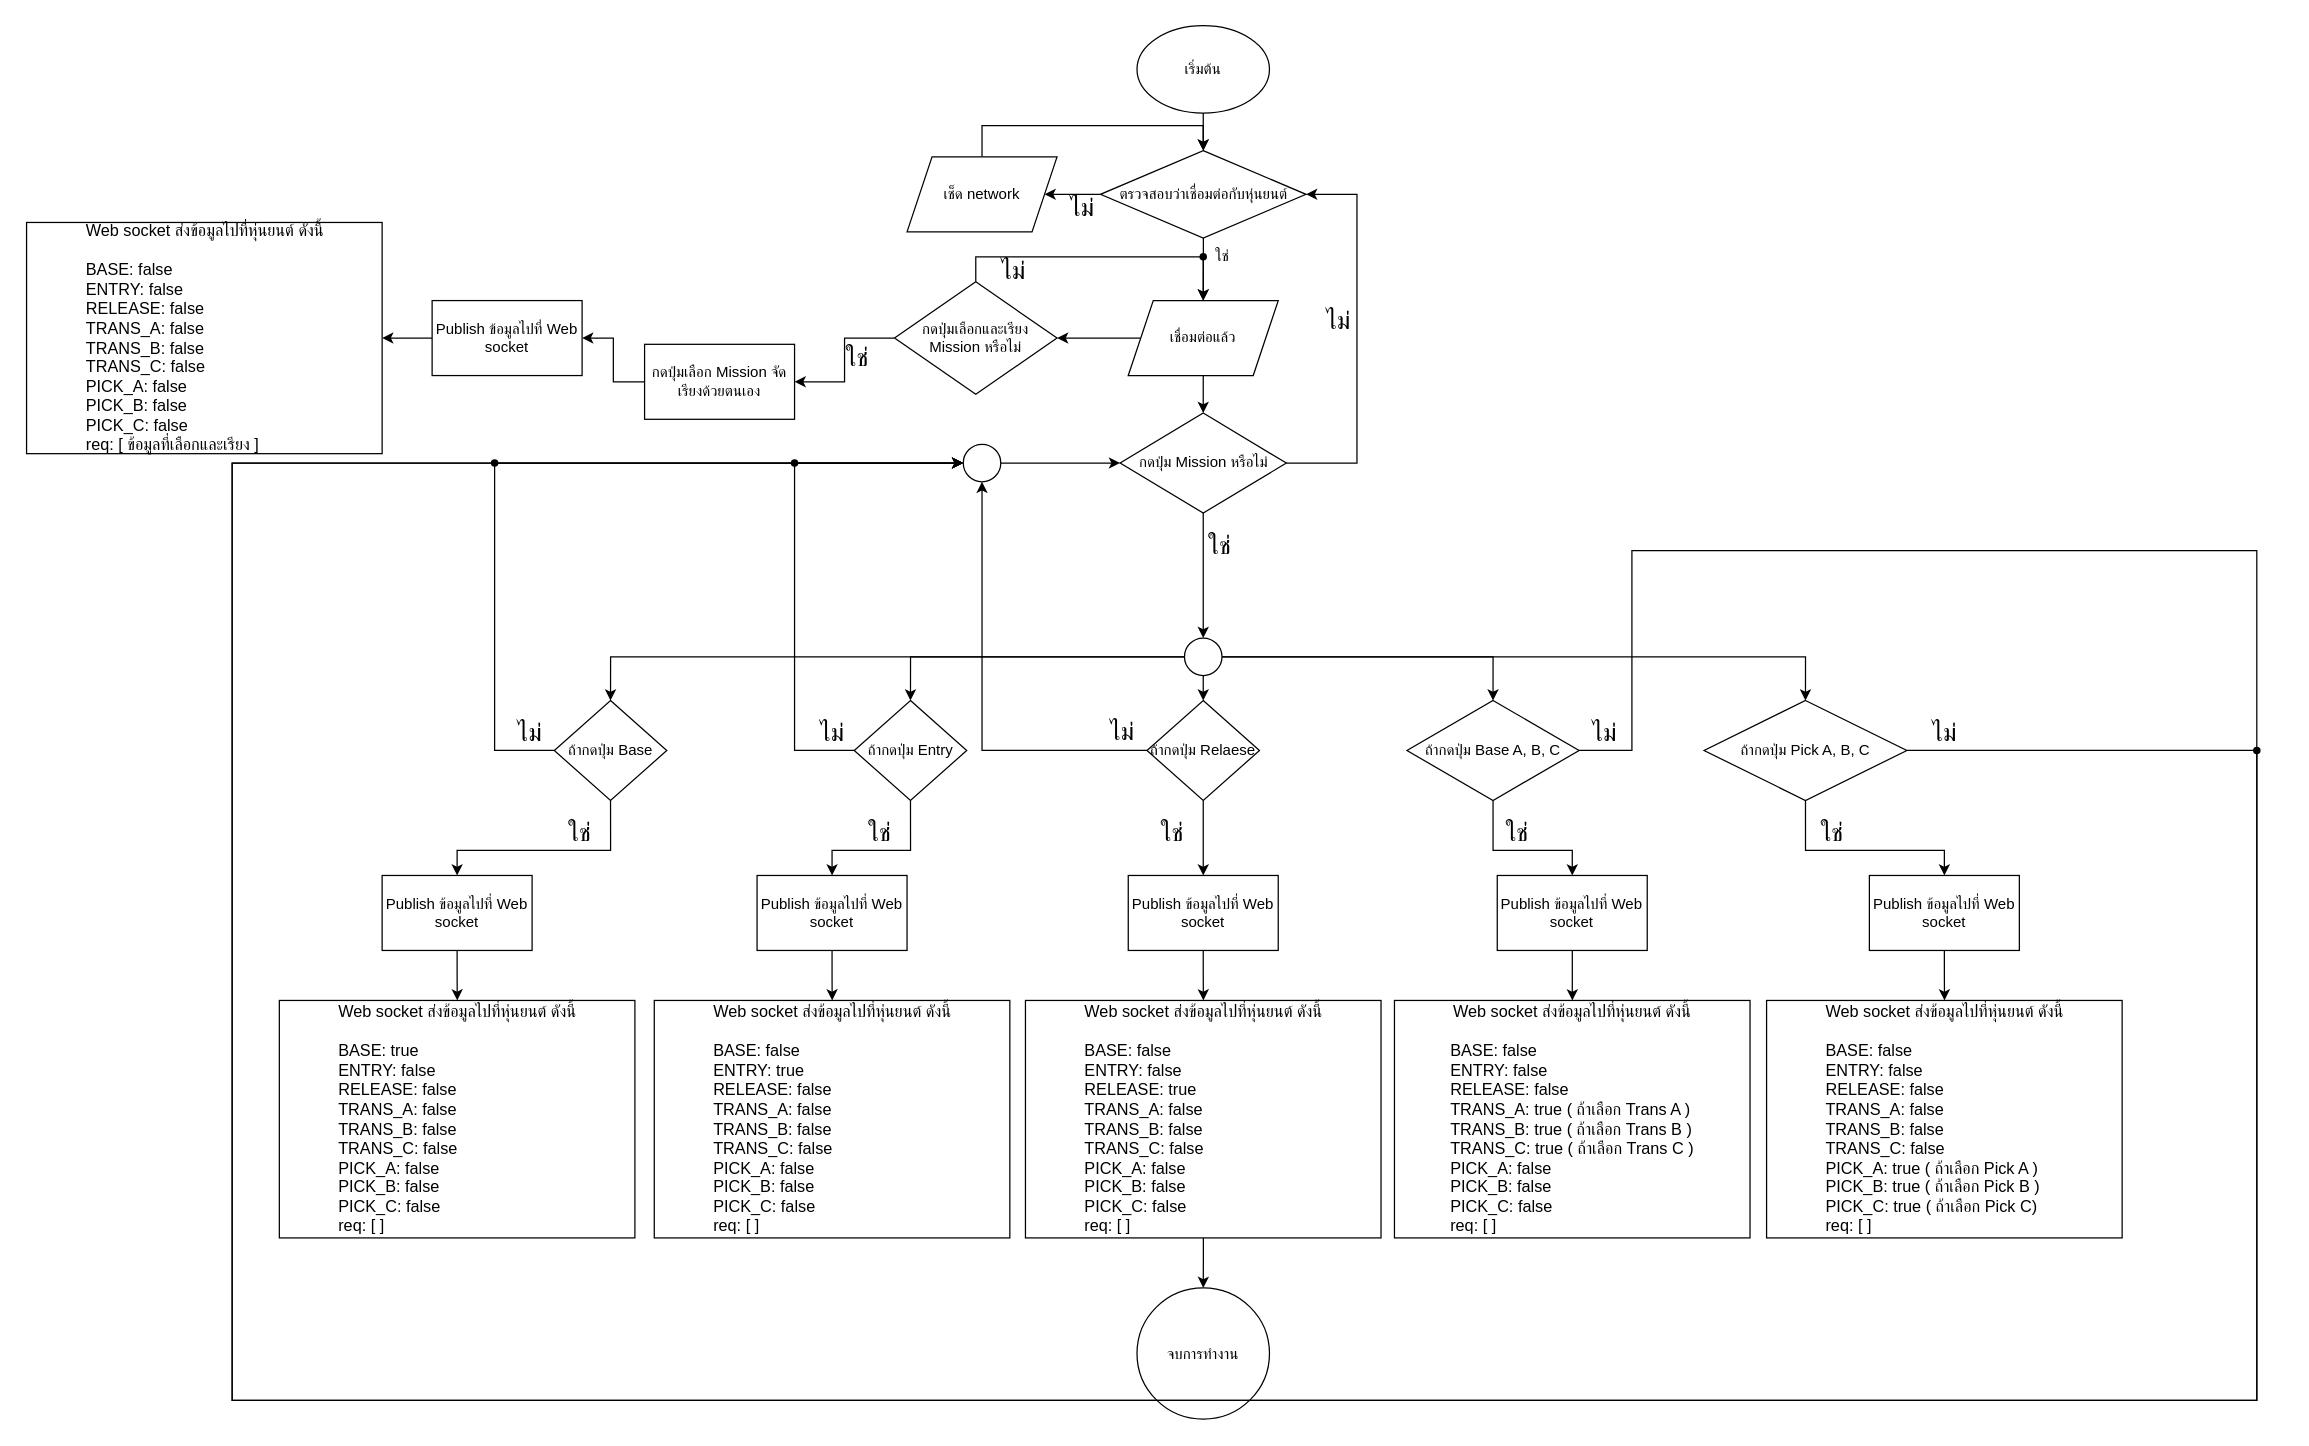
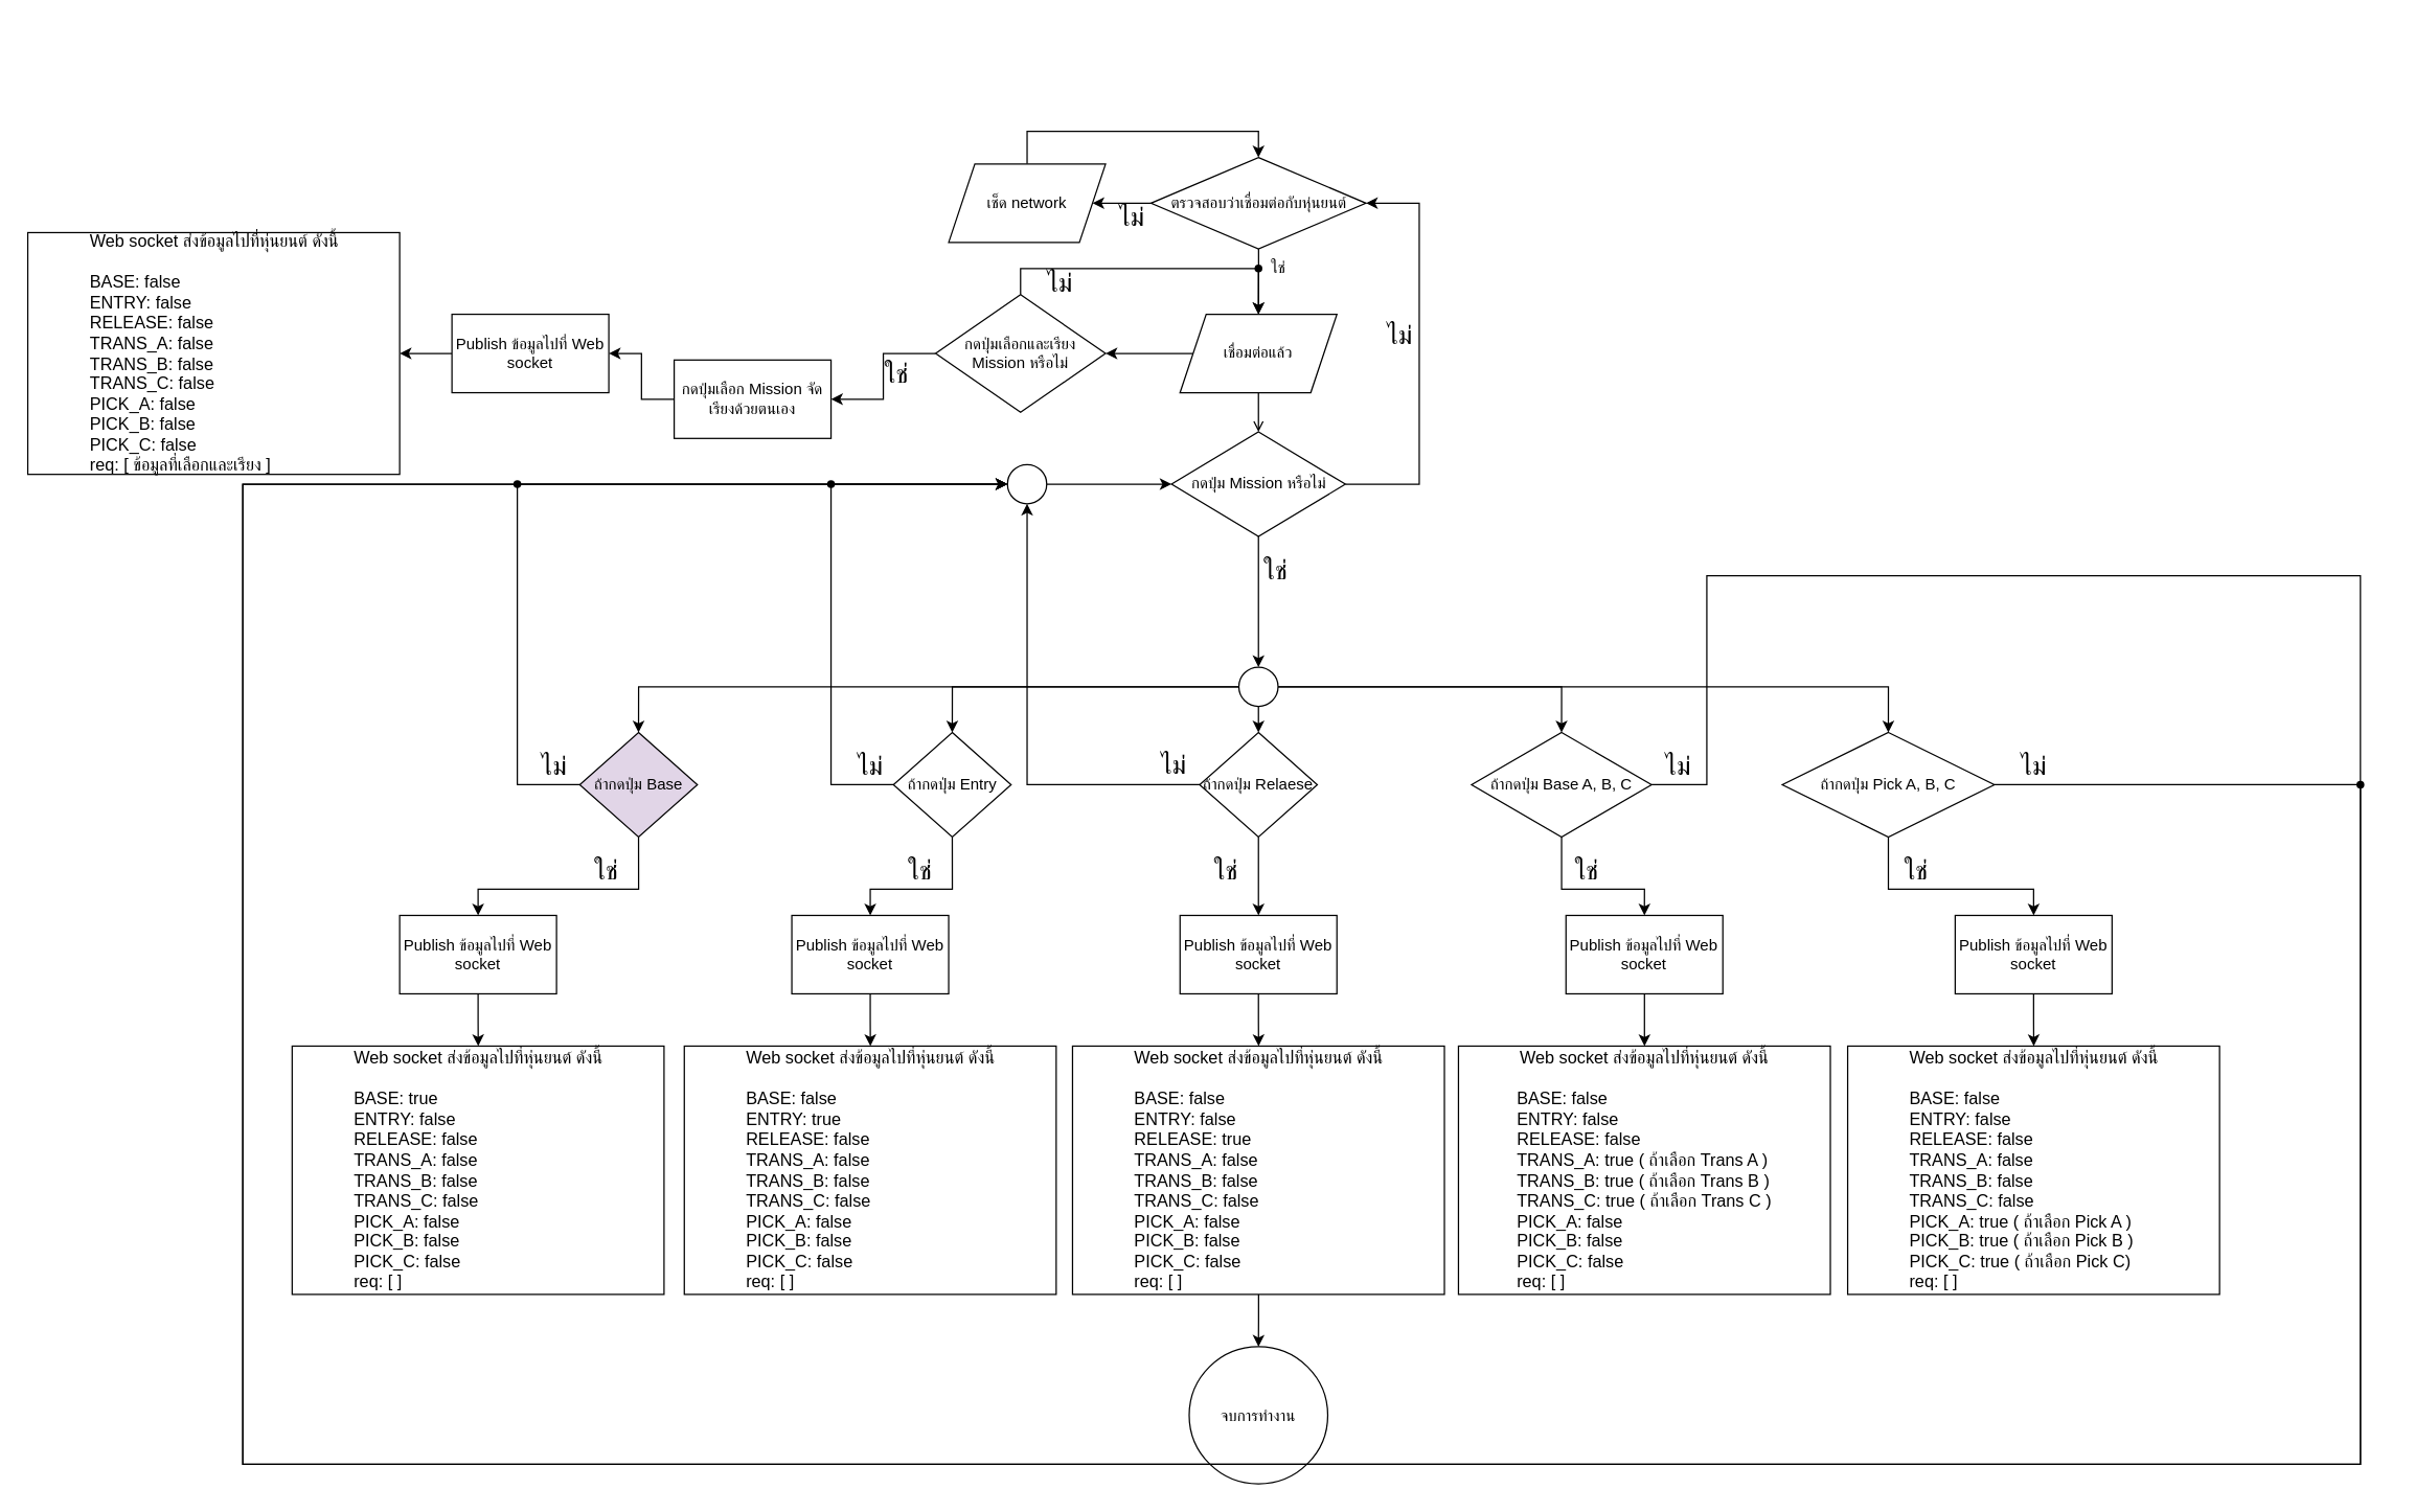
- <mxCell id="3" value="เริ่มต้น" style="ellipse;whiteSpace=wrap;html=1;" parent="1" vertex="1"><mxGeometry x="909" y="20" width="106" height="70" as="geometry" /></mxCell>
- <mxCell id="2" value="" style="edgeStyle=orthogonalEdgeStyle;rounded=0;orthogonalLoop=1;jettySize=auto;html=1;" parent="1" source="3" target="6" edge="1"><mxGeometry relative="1" as="geometry" /></mxCell>
- <mxCell id="19" value="" style="edgeStyle=orthogonalEdgeStyle;rounded=0;orthogonalLoop=1;jettySize=auto;html=1;" parent="1" source="21" target="13" edge="1"><mxGeometry relative="1" as="geometry" /></mxCell>
+ <mxCell id="19" value="" style="edgeStyle=orthogonalEdgeStyle;rounded=0;orthogonalLoop=1;jettySize=auto;html=1;endArrow=open;" parent="1" source="21" target="13" edge="1"><mxGeometry relative="1" as="geometry" /></mxCell>
- <mxCell id="25" value="ถ้ากดปุ่ม Base" style="rhombus;whiteSpace=wrap;html=1;" parent="1" vertex="1"><mxGeometry x="442.75" y="560" width="90" height="80" as="geometry" /></mxCell>
+ <mxCell id="25" value="ถ้ากดปุ่ม Base" style="rhombus;whiteSpace=wrap;html=1;fillColor=#e1d5e7;" parent="1" vertex="1"><mxGeometry x="442.75" y="560" width="90" height="80" as="geometry" /></mxCell>
